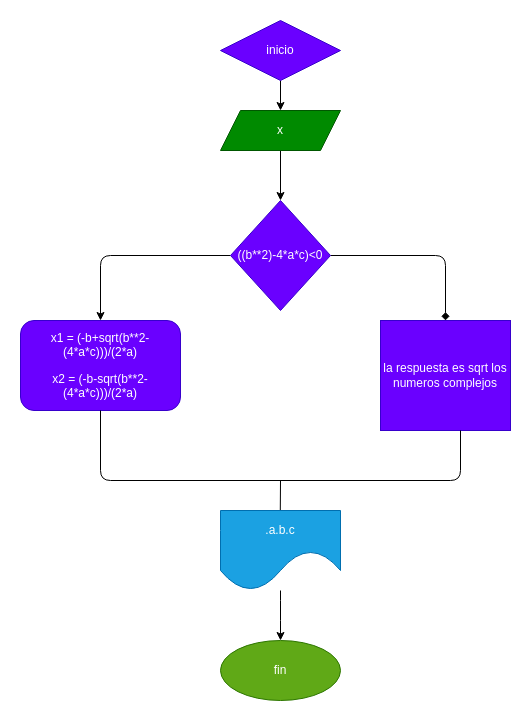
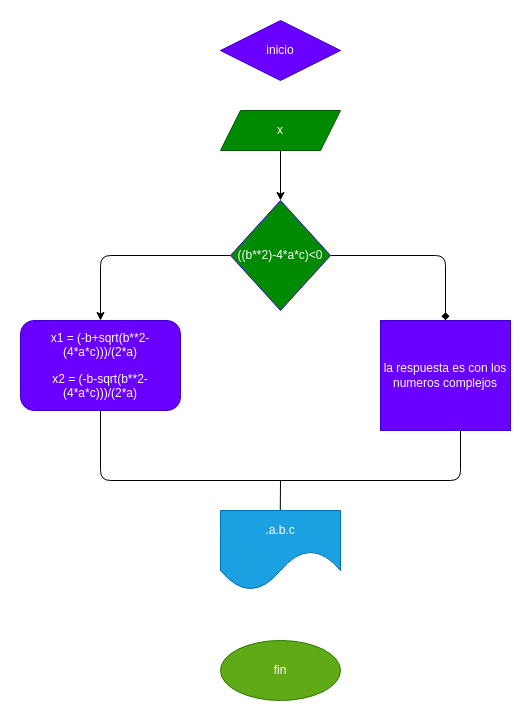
- <mxCell id="2" value="" style="edgeStyle=none;html=1;" edge="1" parent="1" source="3" target="5"><mxGeometry relative="1" as="geometry" /></mxCell>
- <mxCell id="8" value="((b**2)-4*a*c)&amp;lt;0" style="rhombus;whiteSpace=wrap;html=1;fillColor=#6a00ff;fontColor=#ffffff;strokeColor=#3700CC;" vertex="1" parent="1"><mxGeometry x="230" y="200" width="100" height="110" as="geometry" /></mxCell>
+ <mxCell id="8" value="((b**2)-4*a*c)&amp;lt;0" style="rhombus;whiteSpace=wrap;html=1;fillColor=#008a00;fontColor=#ffffff;strokeColor=#3700CC;" vertex="1" parent="1"><mxGeometry x="230" y="200" width="100" height="110" as="geometry" /></mxCell>
- <mxCell id="9" value="la respuesta es sqrt los numeros complejos" style="whiteSpace=wrap;html=1;fillColor=#6a00ff;strokeColor=#3700CC;fontColor=#ffffff;" vertex="1" parent="1"><mxGeometry x="380" y="320" width="130" height="110" as="geometry" /></mxCell>
+ <mxCell id="9" value="la respuesta es con los numeros complejos" style="whiteSpace=wrap;html=1;fillColor=#6a00ff;strokeColor=#3700CC;fontColor=#ffffff;" vertex="1" parent="1"><mxGeometry x="380" y="320" width="130" height="110" as="geometry" /></mxCell>
- <mxCell id="14" value="" style="edgeStyle=none;html=1;" edge="1" parent="1" source="15" target="16"><mxGeometry relative="1" as="geometry"><Array as="points"><mxPoint x="280" y="610" /></Array></mxGeometry></mxCell>
